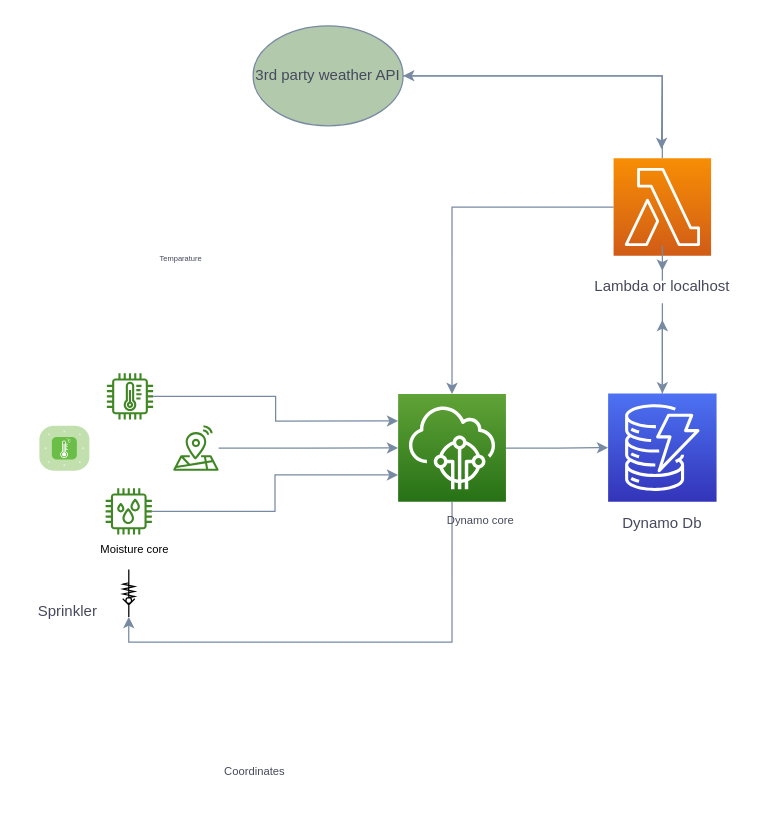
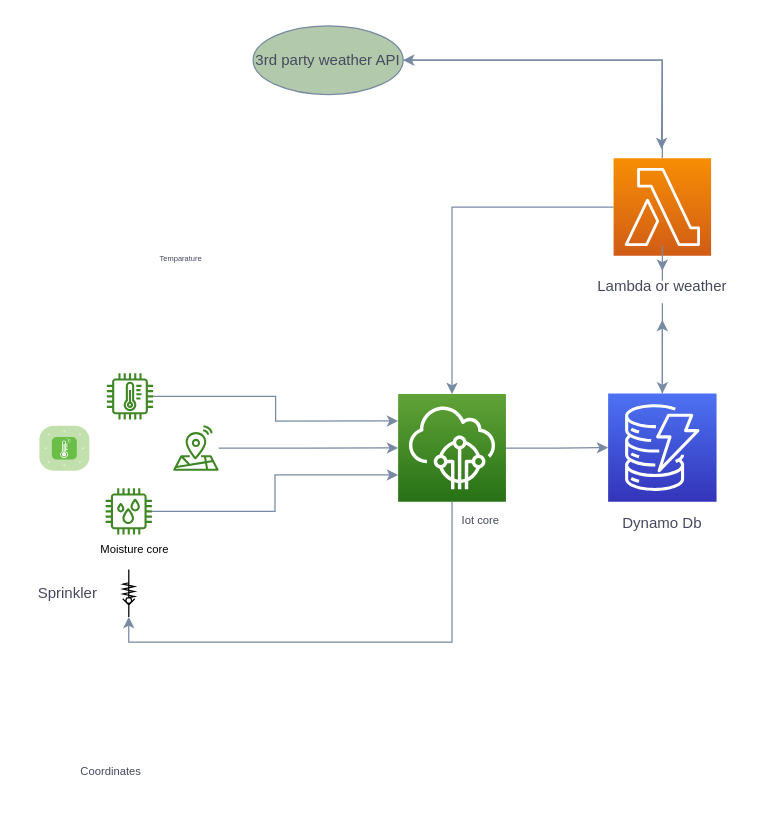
- <mxCell id="28" value="3rd party weather API" style="ellipse;whiteSpace=wrap;html=1;strokeColor=#788AA3;fontColor=#46495D;fillColor=#B2C9AB;" parent="1" vertex="1"><mxGeometry x="202" y="20" width="120" height="80" as="geometry" /></mxCell>
+ <mxCell id="28" value="3rd party weather API" style="ellipse;whiteSpace=wrap;html=1;strokeColor=#788AA3;fontColor=#46495D;fillColor=#B2C9AB;" parent="1" vertex="1"><mxGeometry x="202" y="20" width="120" height="55" as="geometry" /></mxCell>
- <mxCell id="30" value="Lambda or localhost" style="text;html=1;align=center;verticalAlign=middle;resizable=0;points=[];autosize=1;strokeColor=none;fillColor=none;fontColor=#46495D;" parent="1" vertex="1"><mxGeometry x="464.88" y="216" width="129" height="26" as="geometry" /></mxCell>
+ <mxCell id="30" value="Lambda or weather" style="text;html=1;align=center;verticalAlign=middle;resizable=0;points=[];autosize=1;strokeColor=none;fillColor=none;fontColor=#46495D;" parent="1" vertex="1"><mxGeometry x="464.88" y="216" width="129" height="26" as="geometry" /></mxCell>
- <mxCell id="17" value="&lt;font style=&quot;font-size: 9px;&quot;&gt;Dynamo core&amp;nbsp;&lt;/font&gt;" style="text;html=1;align=center;verticalAlign=middle;resizable=0;points=[];autosize=1;strokeColor=none;fillColor=none;fontColor=#46495D;" parent="1" vertex="1"><mxGeometry x="359" y="402" width="51" height="26" as="geometry" /></mxCell>
+ <mxCell id="17" value="&lt;font style=&quot;font-size: 9px;&quot;&gt;Iot core&amp;nbsp;&lt;/font&gt;" style="text;html=1;align=center;verticalAlign=middle;resizable=0;points=[];autosize=1;strokeColor=none;fillColor=none;fontColor=#46495D;" parent="1" vertex="1"><mxGeometry x="359" y="402" width="51" height="26" as="geometry" /></mxCell>
- <mxCell id="25" value="Sprinkler&amp;nbsp;" style="text;html=1;align=center;verticalAlign=middle;resizable=0;points=[];autosize=1;strokeColor=none;fillColor=none;fontColor=#46495D;" parent="1" vertex="1"><mxGeometry x="20" y="476" width="70" height="26" as="geometry" /></mxCell>
+ <mxCell id="25" value="Sprinkler&amp;nbsp;" style="text;html=1;align=center;verticalAlign=middle;resizable=0;points=[];autosize=1;strokeColor=none;fillColor=none;fontColor=#46495D;" parent="1" vertex="1"><mxGeometry x="20" y="461" width="70" height="26" as="geometry" /></mxCell>
- <mxCell id="15" value="&lt;font style=&quot;&quot;&gt;&lt;font style=&quot;font-size: 9px;&quot;&gt;Coordinates&lt;/font&gt;&lt;br&gt;&lt;/font&gt;" style="text;html=1;align=center;verticalAlign=middle;resizable=0;points=[];autosize=1;strokeColor=none;fillColor=none;fontColor=#46495D;" parent="1" vertex="1"><mxGeometry x="169" y="603" width="67" height="26" as="geometry" /></mxCell>
+ <mxCell id="15" value="&lt;font style=&quot;&quot;&gt;&lt;font style=&quot;font-size: 9px;&quot;&gt;Coordinates&lt;/font&gt;&lt;br&gt;&lt;/font&gt;" style="text;html=1;align=center;verticalAlign=middle;resizable=0;points=[];autosize=1;strokeColor=none;fillColor=none;fontColor=#46495D;" parent="1" vertex="1"><mxGeometry x="54" y="603" width="67" height="26" as="geometry" /></mxCell>
